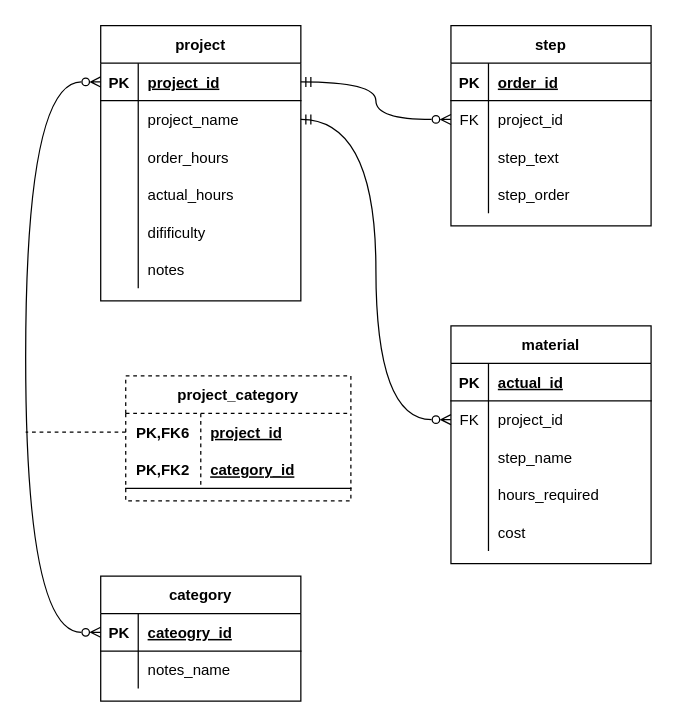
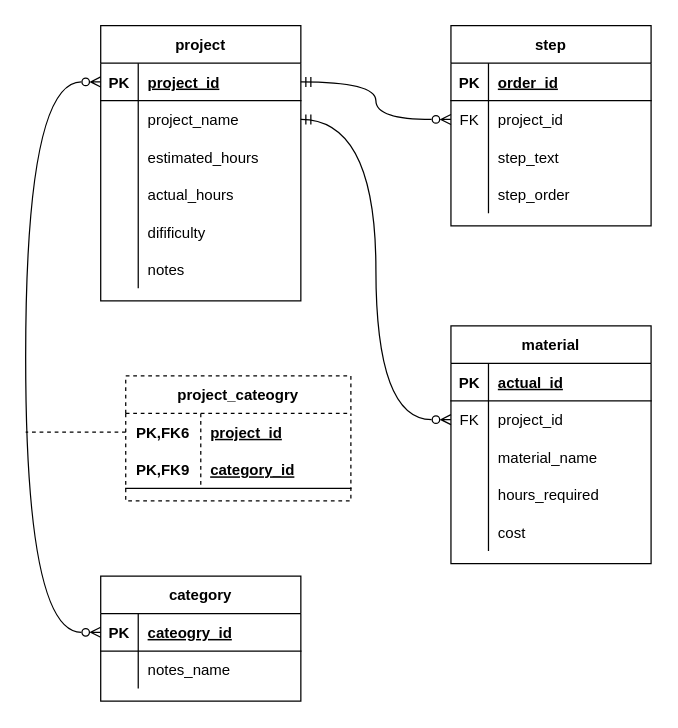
- <mxCell id="11" value="order_hours" style="shape=partialRectangle;connectable=0;fillColor=none;top=0;left=0;bottom=0;right=0;align=left;spacingLeft=6;overflow=hidden;" vertex="1" parent="9"><mxGeometry x="30" width="130" height="30" as="geometry"><mxRectangle width="130" height="30" as="alternateBounds" /></mxGeometry></mxCell>
+ <mxCell id="11" value="estimated_hours" style="shape=partialRectangle;connectable=0;fillColor=none;top=0;left=0;bottom=0;right=0;align=left;spacingLeft=6;overflow=hidden;" vertex="1" parent="9"><mxGeometry x="30" width="130" height="30" as="geometry"><mxRectangle width="130" height="30" as="alternateBounds" /></mxGeometry></mxCell>
- <mxCell id="57" value="project_category" style="shape=table;startSize=30;container=1;collapsible=1;childLayout=tableLayout;fixedRows=1;rowLines=0;fontStyle=1;align=center;resizeLast=1;dashed=1;" vertex="1" parent="1"><mxGeometry x="100" y="300" width="180" height="100" as="geometry" /></mxCell>
+ <mxCell id="57" value="project_cateogry" style="shape=table;startSize=30;container=1;collapsible=1;childLayout=tableLayout;fixedRows=1;rowLines=0;fontStyle=1;align=center;resizeLast=1;dashed=1;" vertex="1" parent="1"><mxGeometry x="100" y="300" width="180" height="100" as="geometry" /></mxCell>
- <mxCell id="30" value="step_name" style="shape=partialRectangle;connectable=0;fillColor=none;top=0;left=0;bottom=0;right=0;align=left;spacingLeft=6;overflow=hidden;" vertex="1" parent="28"><mxGeometry x="30" width="130" height="30" as="geometry"><mxRectangle width="130" height="30" as="alternateBounds" /></mxGeometry></mxCell>
+ <mxCell id="30" value="material_name" style="shape=partialRectangle;connectable=0;fillColor=none;top=0;left=0;bottom=0;right=0;align=left;spacingLeft=6;overflow=hidden;" vertex="1" parent="28"><mxGeometry x="30" width="130" height="30" as="geometry"><mxRectangle width="130" height="30" as="alternateBounds" /></mxGeometry></mxCell>
- <mxCell id="62" value="PK,FK2" style="shape=partialRectangle;connectable=0;fillColor=none;top=0;left=0;bottom=0;right=0;fontStyle=1;overflow=hidden;" vertex="1" parent="61"><mxGeometry width="60" height="30" as="geometry"><mxRectangle width="60" height="30" as="alternateBounds" /></mxGeometry></mxCell>
+ <mxCell id="62" value="PK,FK9" style="shape=partialRectangle;connectable=0;fillColor=none;top=0;left=0;bottom=0;right=0;fontStyle=1;overflow=hidden;" vertex="1" parent="61"><mxGeometry width="60" height="30" as="geometry"><mxRectangle width="60" height="30" as="alternateBounds" /></mxGeometry></mxCell>
